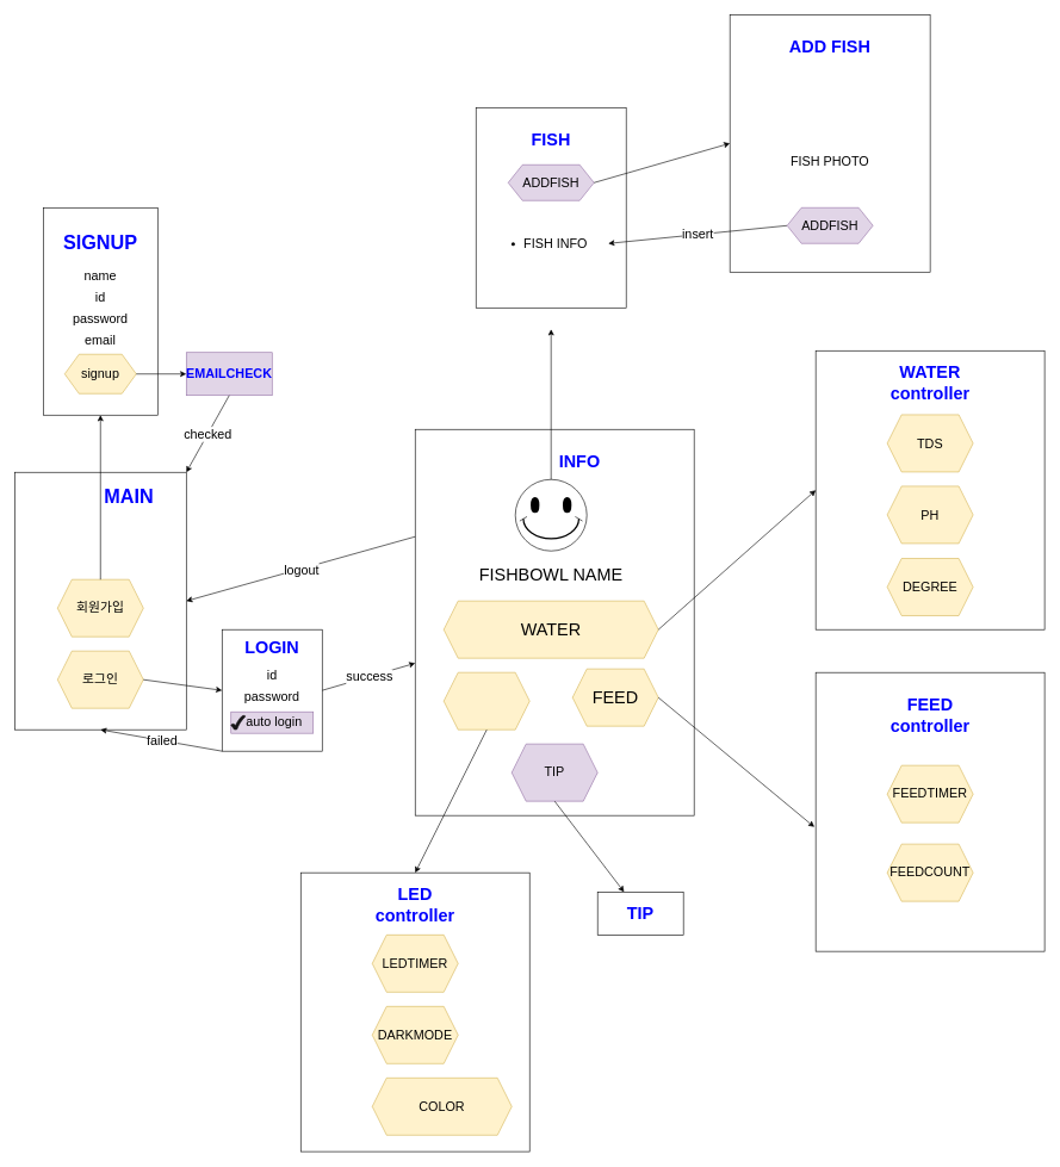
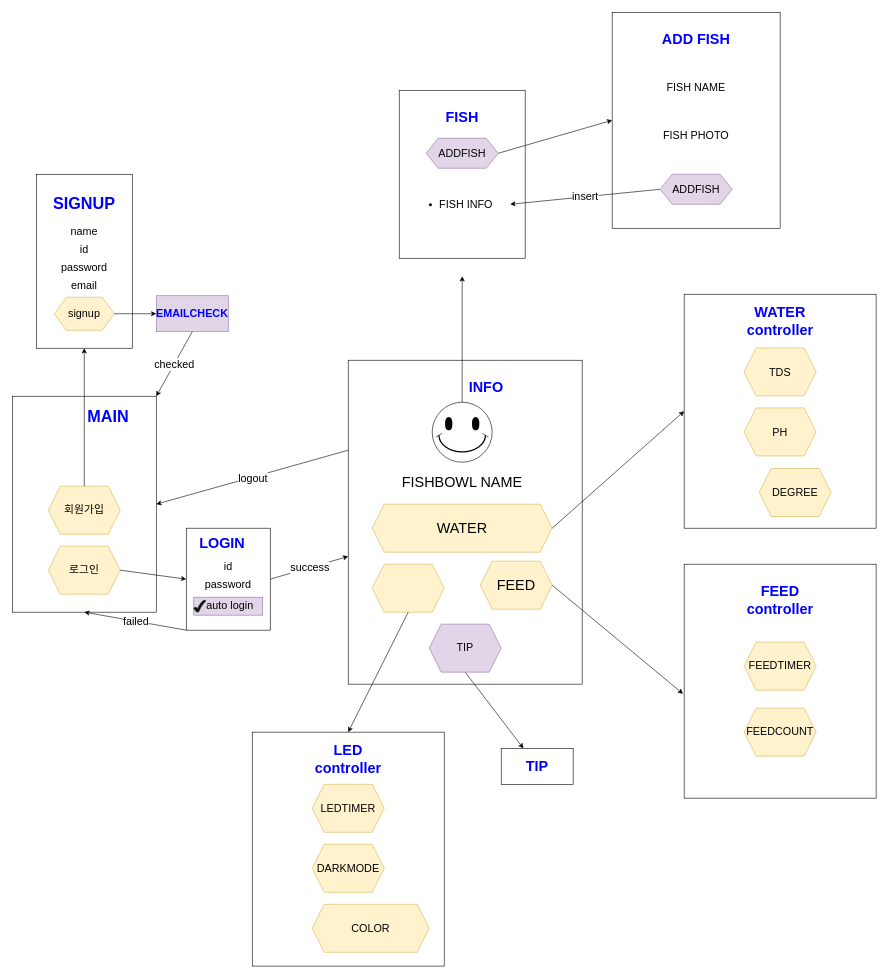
+ <mxCell id="69" value="FISH NAME" style="text;html=1;strokeColor=none;fillColor=none;align=center;verticalAlign=middle;whiteSpace=wrap;rounded=0;fontSize=18;" parent="1" vertex="1"><mxGeometry x="1105" y="130" width="110" height="30" as="geometry" /></mxCell>
- <mxCell id="44" value="DEGREE" style="shape=hexagon;perimeter=hexagonPerimeter2;whiteSpace=wrap;html=1;fixedSize=1;fontSize=18;fillColor=#fff2cc;strokeColor=#d6b656;" parent="1" vertex="1"><mxGeometry x="1240" y="780.5" width="120" height="80" as="geometry" /></mxCell>
+ <mxCell id="44" value="DEGREE" style="shape=hexagon;perimeter=hexagonPerimeter2;whiteSpace=wrap;html=1;fixedSize=1;fontSize=18;fillColor=#fff2cc;strokeColor=#d6b656;" parent="1" vertex="1"><mxGeometry x="1265" y="780.5" width="120" height="80" as="geometry" /></mxCell>
- <mxCell id="18" value="&lt;font color=&quot;#0000ff&quot; style=&quot;font-size: 24px;&quot;&gt;&lt;b&gt;LOGIN&lt;/b&gt;&lt;/font&gt;" style="text;html=1;strokeColor=none;fillColor=none;align=center;verticalAlign=middle;whiteSpace=wrap;rounded=0;fontSize=18;" parent="1" vertex="1"><mxGeometry x="350" y="890" width="60" height="30" as="geometry" /></mxCell>
+ <mxCell id="18" value="&lt;font color=&quot;#0000ff&quot; style=&quot;font-size: 24px;&quot;&gt;&lt;b&gt;LOGIN&lt;/b&gt;&lt;/font&gt;" style="text;html=1;strokeColor=none;fillColor=none;align=center;verticalAlign=middle;whiteSpace=wrap;rounded=0;fontSize=18;" parent="1" vertex="1"><mxGeometry x="340" y="890" width="60" height="30" as="geometry" /></mxCell>
